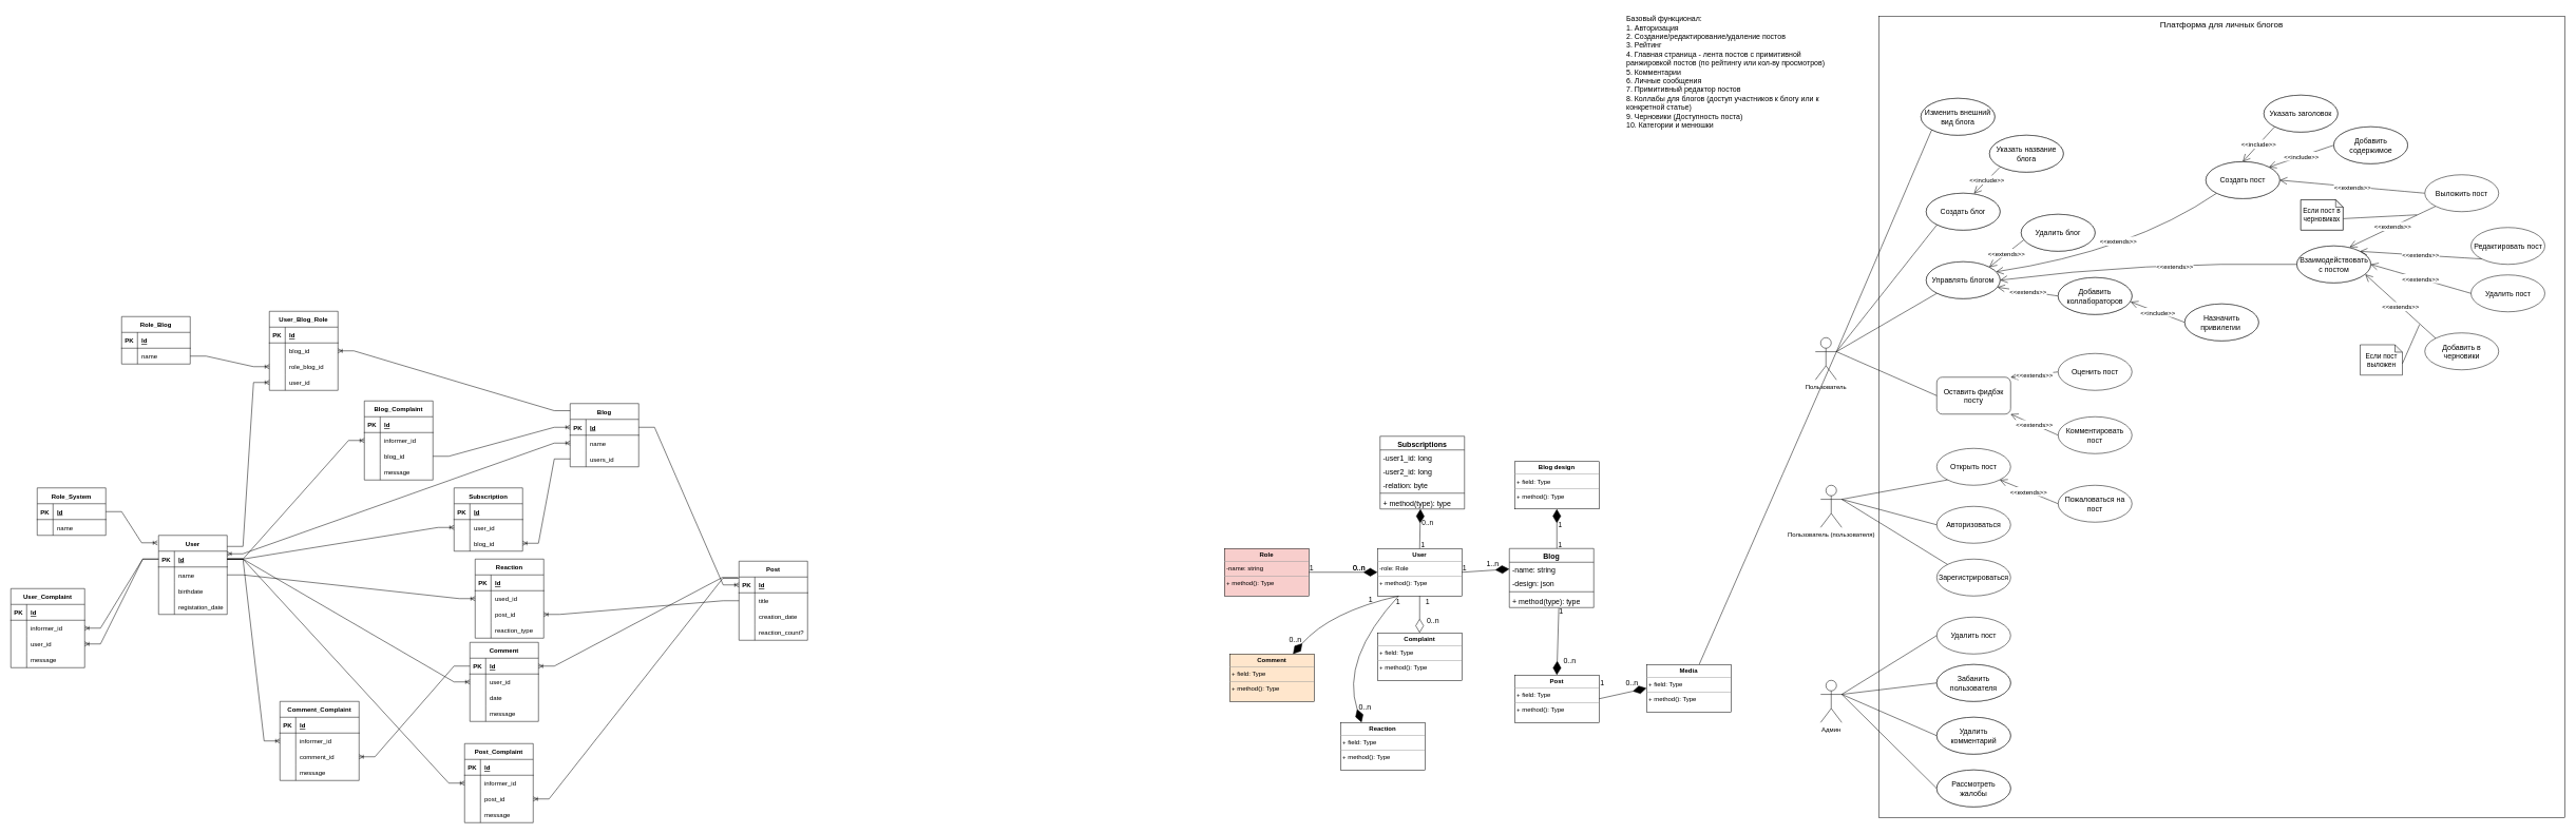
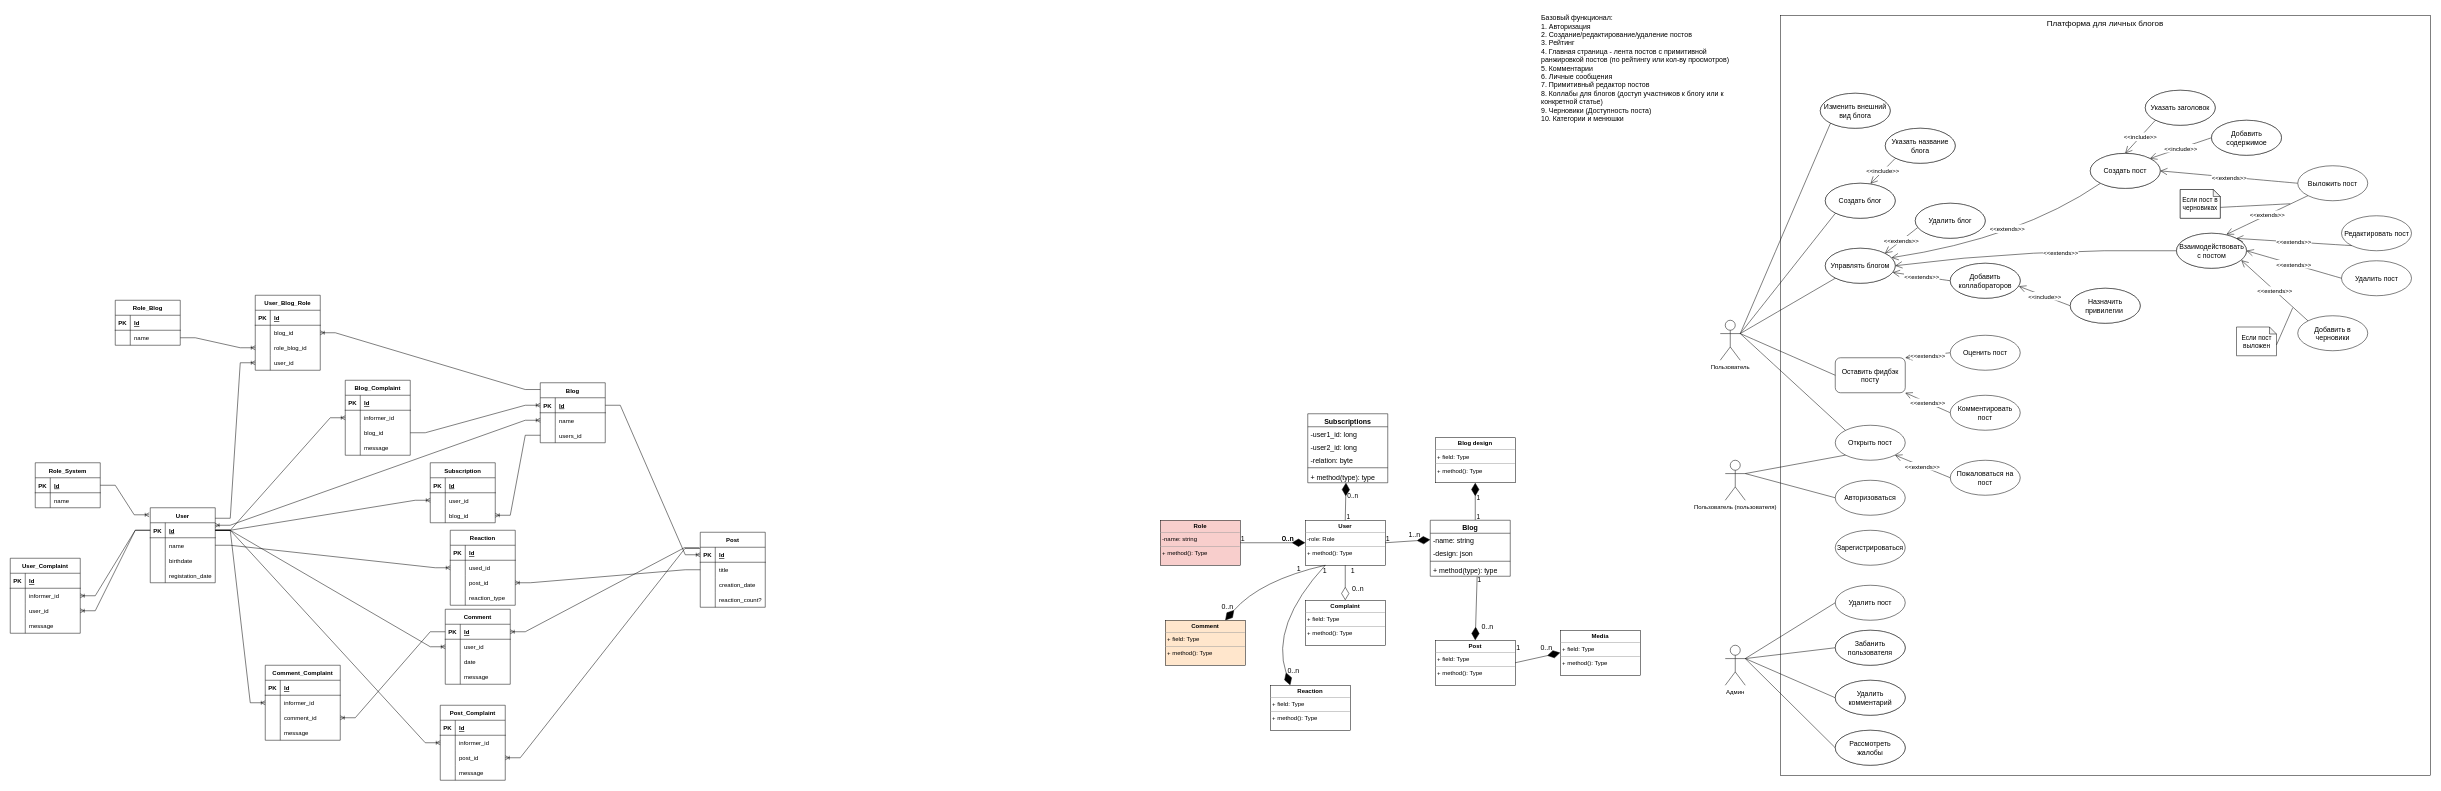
- <mxCell id="15" value="" style="endArrow=none;html=1;fontSize=14;curved=1;exitX=1;exitY=0.333;exitDx=0;exitDy=0;exitPerimeter=0;" parent="1" source="4" target="83" edge="1"><mxGeometry width="50" height="50" relative="1" as="geometry"><mxPoint x="3520" y="676.667" as="sourcePoint" /><mxPoint x="3650.294" y="850.356" as="targetPoint" /></mxGeometry></mxCell>
+ <mxCell id="15" value="" style="endArrow=none;html=1;fontSize=14;curved=1;exitX=1;exitY=0.333;exitDx=0;exitDy=0;exitPerimeter=0;entryX=0;entryY=0;entryDx=0;entryDy=0;" parent="1" source="4" target="14" edge="1"><mxGeometry width="50" height="50" relative="1" as="geometry"><mxPoint x="3520" y="676.667" as="sourcePoint" /><mxPoint x="3650.294" y="850.356" as="targetPoint" /></mxGeometry></mxCell>
- <mxCell id="37" value="" style="endArrow=none;html=1;rounded=0;fontSize=13;entryX=1;entryY=0.333;entryDx=0;entryDy=0;entryPerimeter=0;exitX=0;exitY=0;exitDx=0;exitDy=0;" parent="1" source="36" target="7" edge="1"><mxGeometry width="50" height="50" relative="1" as="geometry"><mxPoint x="3230" y="900" as="sourcePoint" /><mxPoint x="3280" y="850" as="targetPoint" /></mxGeometry></mxCell>
